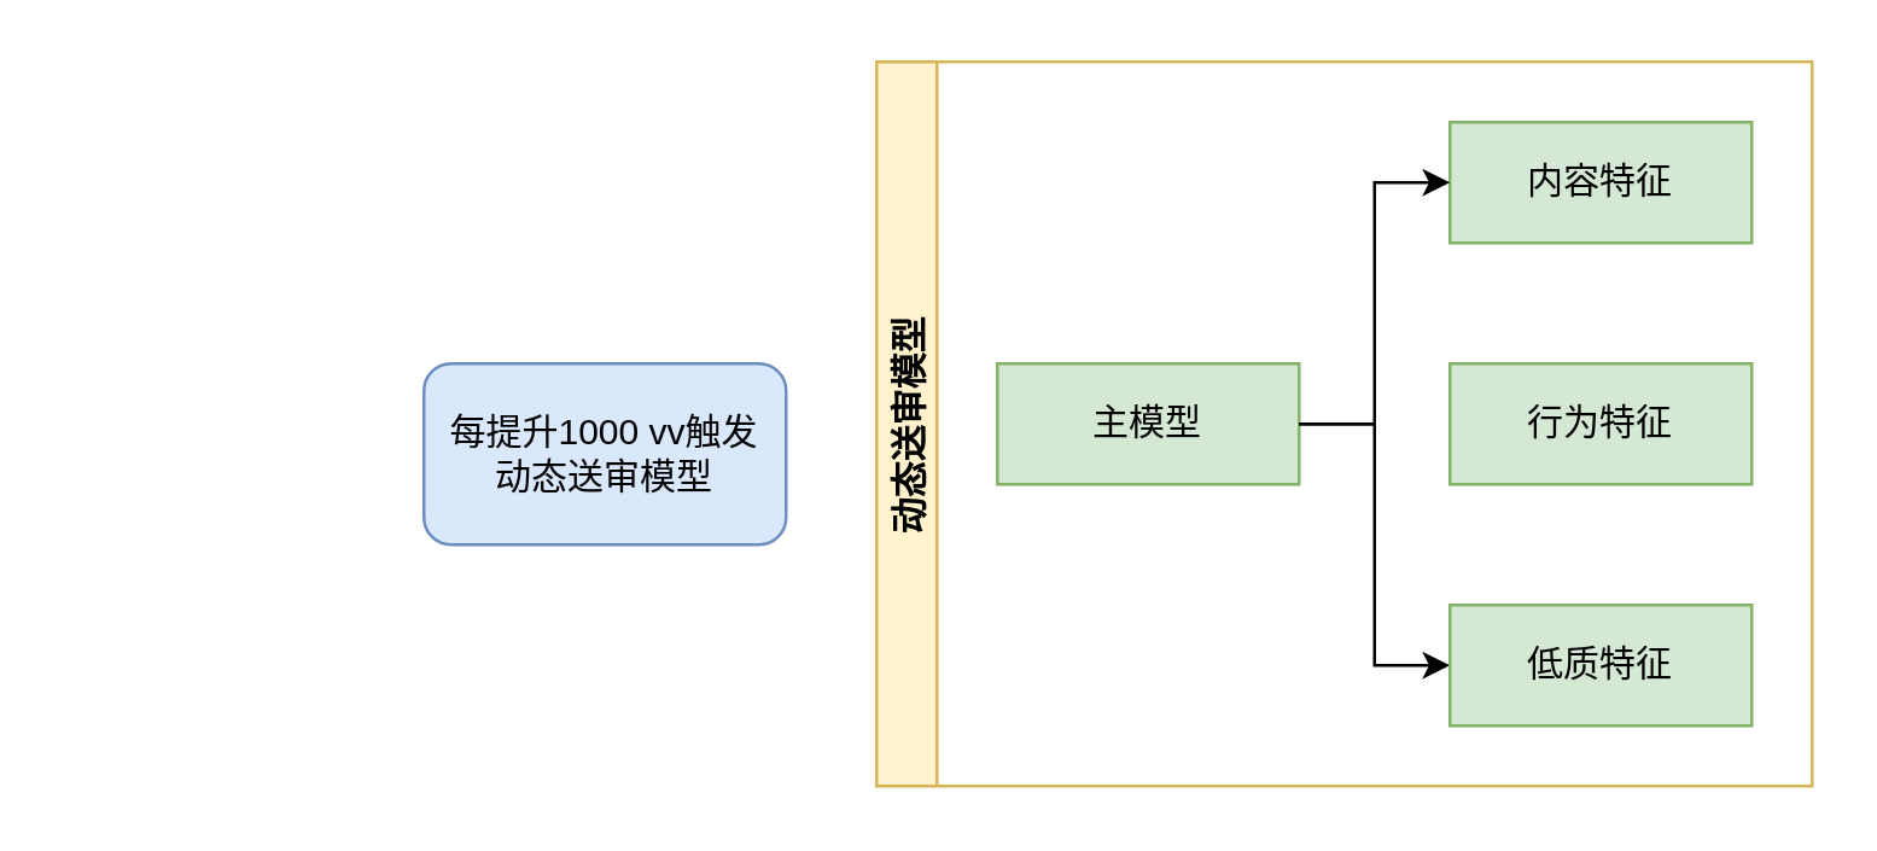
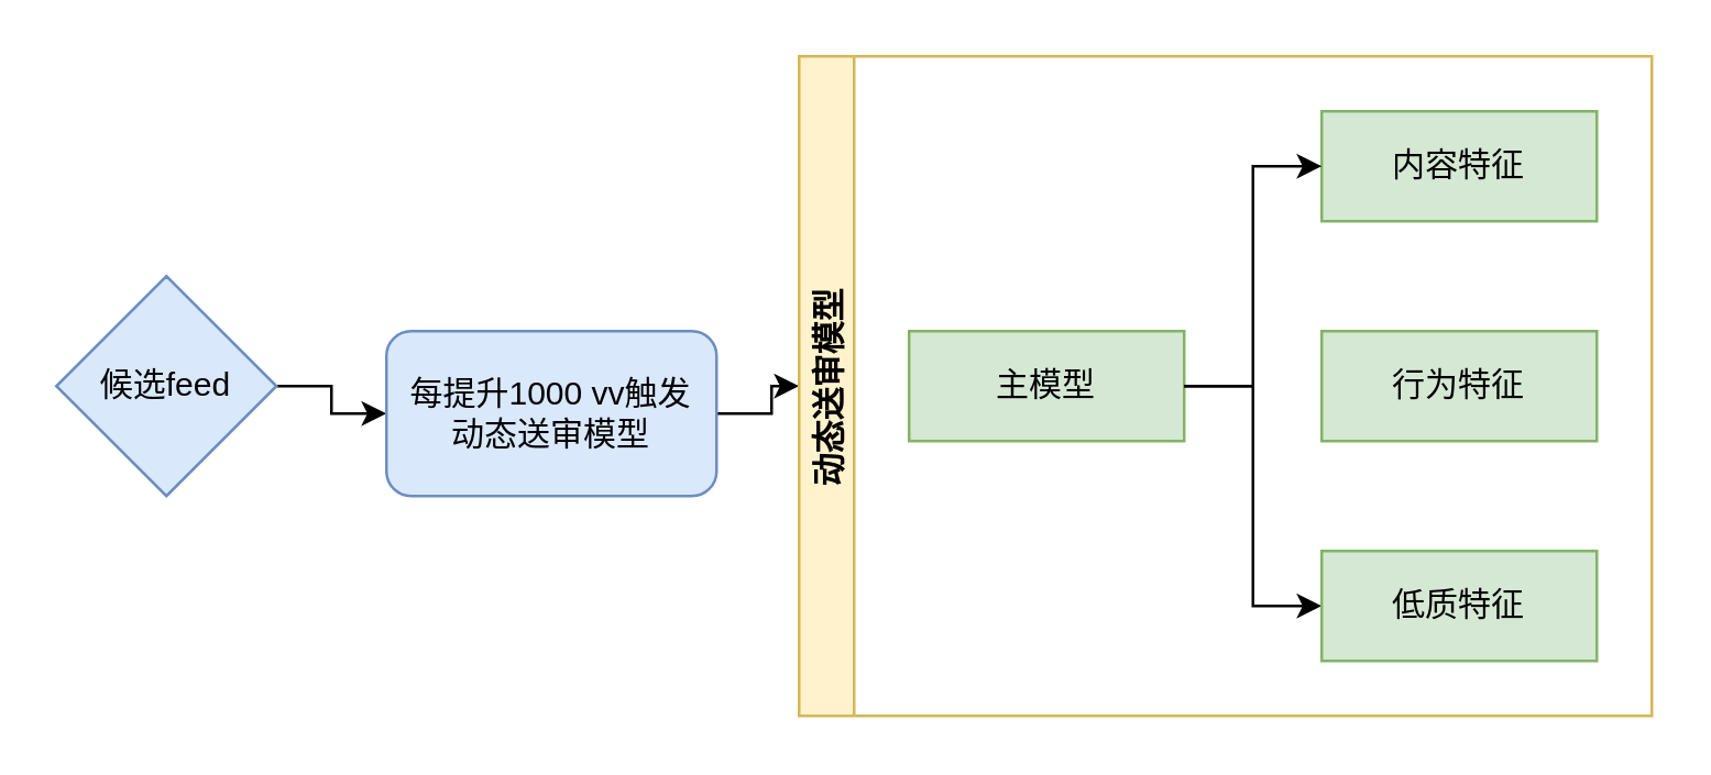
+ <mxCell id="3" value="候选feed" style="rhombus;whiteSpace=wrap;html=1;fillColor=#dae8fc;strokeColor=#6c8ebf;" vertex="1" parent="1"><mxGeometry x="20" y="100" width="80" height="80" as="geometry" /></mxCell>
+ <mxCell id="2" value="" style="edgeStyle=orthogonalEdgeStyle;rounded=0;orthogonalLoop=1;jettySize=auto;html=1;" edge="1" parent="1" source="3" target="5"><mxGeometry relative="1" as="geometry" /></mxCell>
+ <mxCell id="4" value="" style="edgeStyle=orthogonalEdgeStyle;rounded=0;orthogonalLoop=1;jettySize=auto;html=1;entryX=0;entryY=0.5;entryDx=0;entryDy=0;" edge="1" parent="1" source="5" target="6"><mxGeometry relative="1" as="geometry" /></mxCell>
